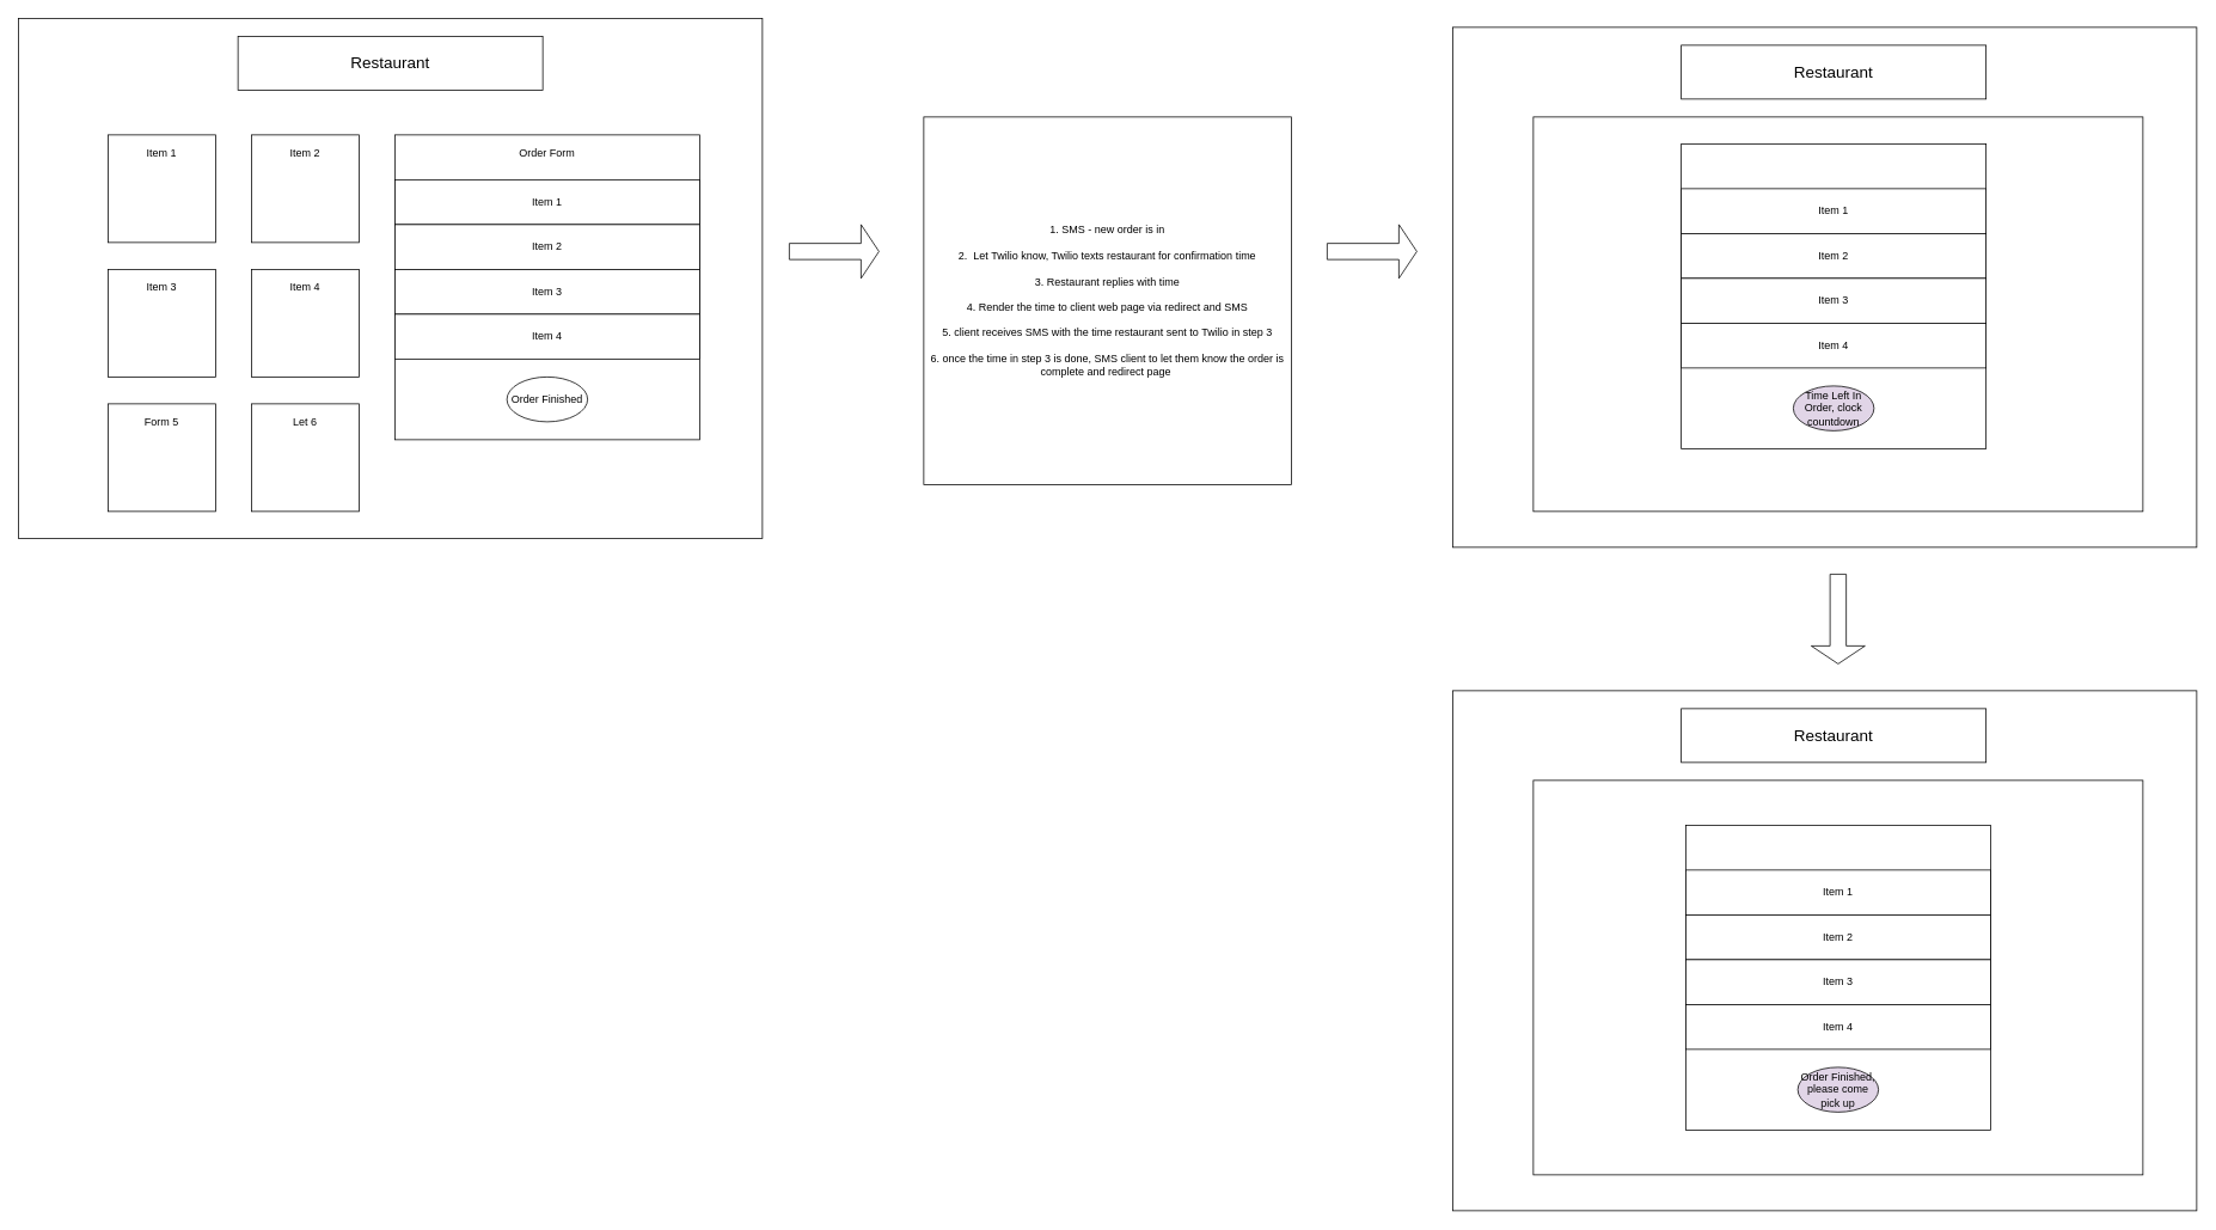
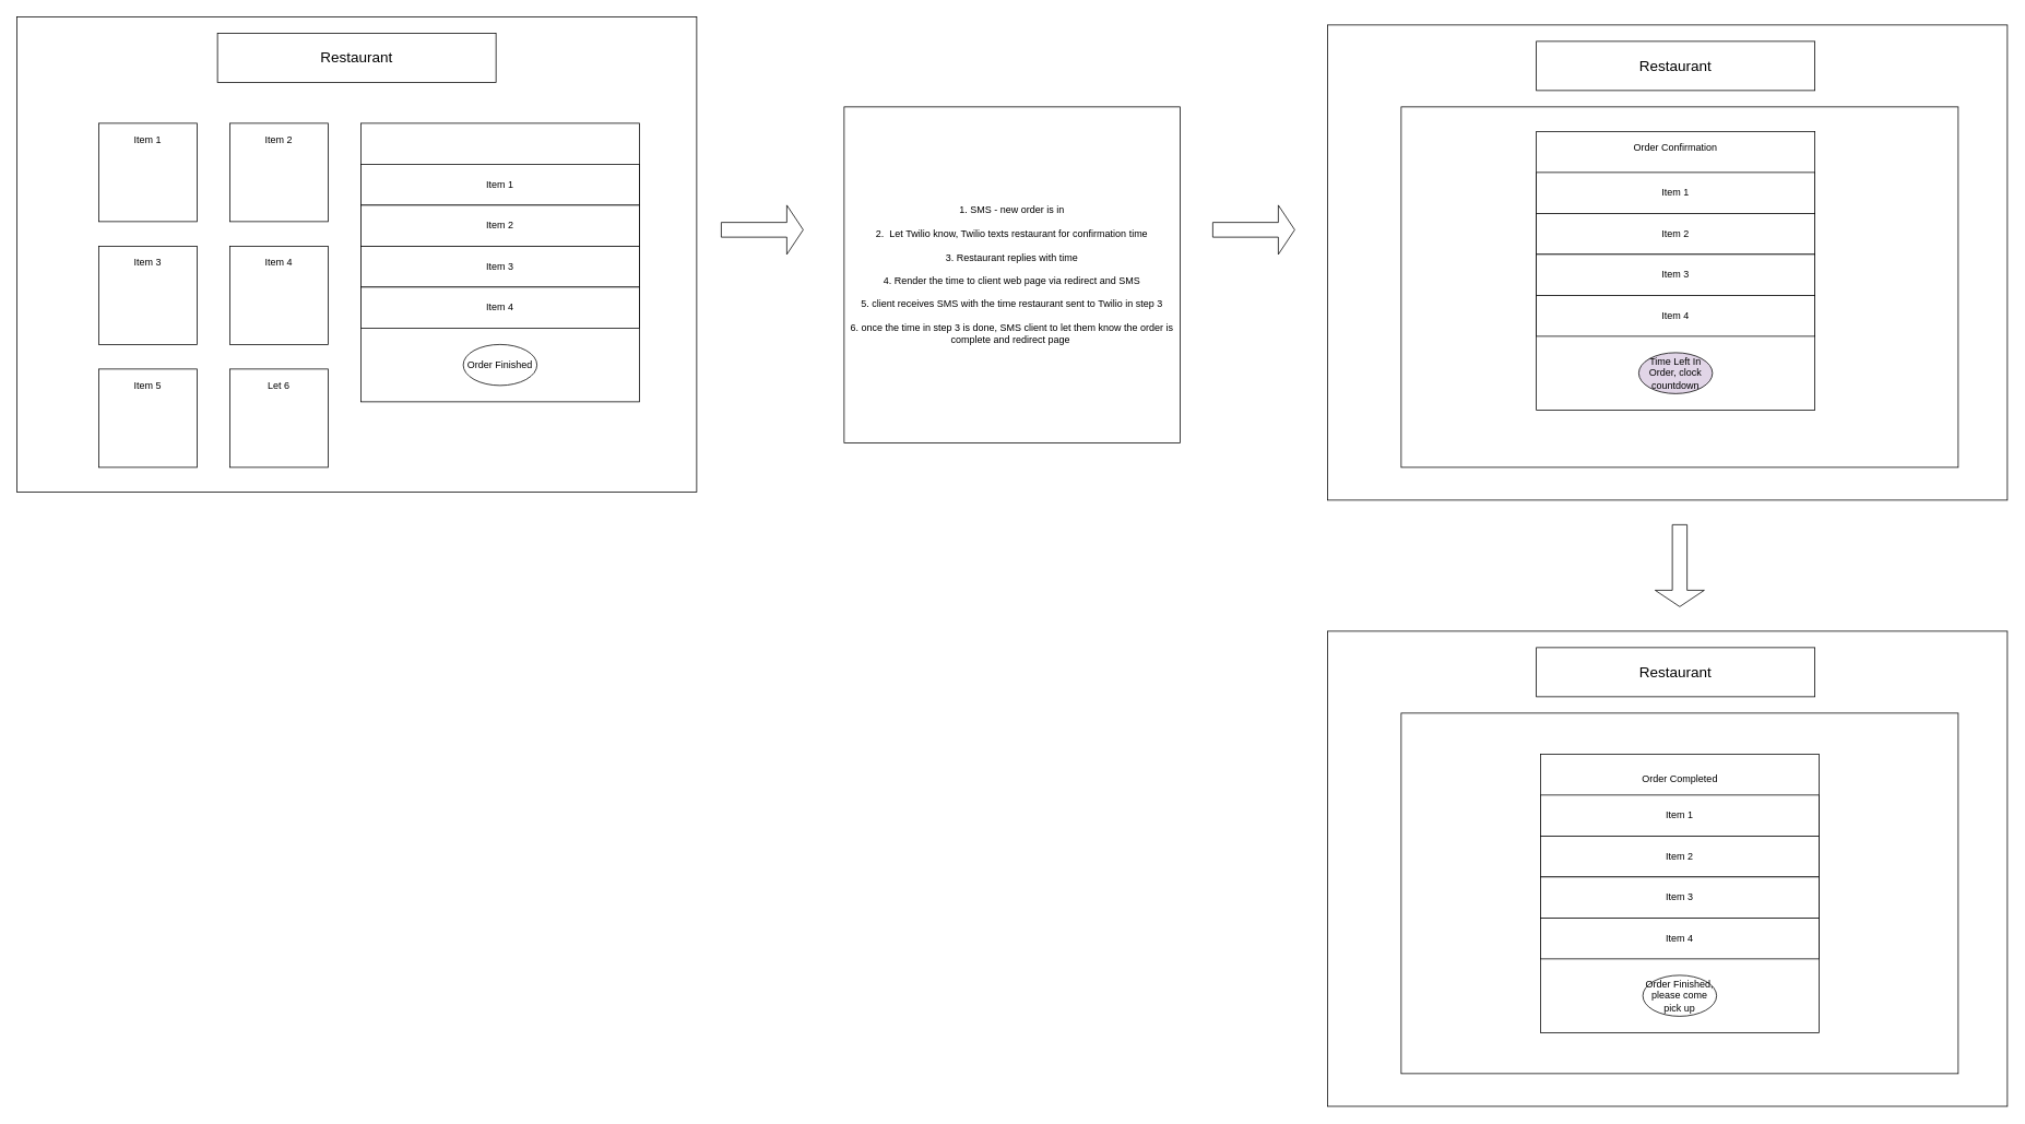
- <mxCell id="18" value="Order Form" style="text;html=1;strokeColor=none;fillColor=none;align=center;verticalAlign=middle;whiteSpace=wrap;rounded=0;" parent="1" vertex="1"><mxGeometry x="575" y="160" width="70" height="20" as="geometry" /></mxCell>
+ <mxCell id="37" value="Order Confirmation" style="text;html=1;strokeColor=none;fillColor=none;align=center;verticalAlign=middle;whiteSpace=wrap;rounded=0;" parent="1" vertex="1"><mxGeometry x="1990" y="170" width="110" height="20" as="geometry" /></mxCell>
- <mxCell id="16" value="Form 5" style="text;html=1;strokeColor=none;fillColor=none;align=center;verticalAlign=middle;whiteSpace=wrap;rounded=0;" parent="1" vertex="1"><mxGeometry x="160" y="460" width="40" height="20" as="geometry" /></mxCell>
+ <mxCell id="16" value="Item 5" style="text;html=1;strokeColor=none;fillColor=none;align=center;verticalAlign=middle;whiteSpace=wrap;rounded=0;" parent="1" vertex="1"><mxGeometry x="160" y="460" width="40" height="20" as="geometry" /></mxCell>
+ <mxCell id="44" value="Order Completed" style="text;html=1;strokeColor=none;fillColor=none;align=center;verticalAlign=middle;whiteSpace=wrap;rounded=0;" parent="1" vertex="1"><mxGeometry x="2002.5" y="940" width="95" height="20" as="geometry" /></mxCell>
- <mxCell id="49" value="Order Finished, please come pick up" style="ellipse;whiteSpace=wrap;html=1;fillColor=#e1d5e7;" parent="1" vertex="1"><mxGeometry x="2005" y="1190" width="90" height="50" as="geometry" /></mxCell>
+ <mxCell id="49" value="Order Finished, please come pick up" style="ellipse;whiteSpace=wrap;html=1;" parent="1" vertex="1"><mxGeometry x="2005" y="1190" width="90" height="50" as="geometry" /></mxCell>
